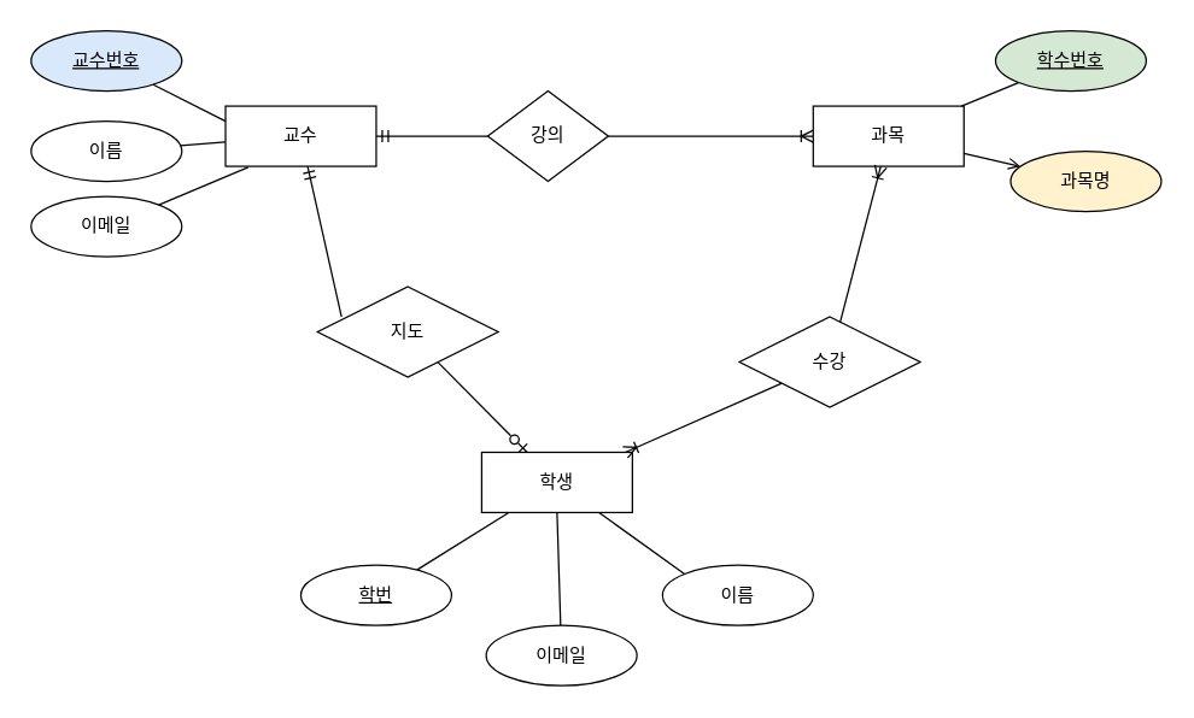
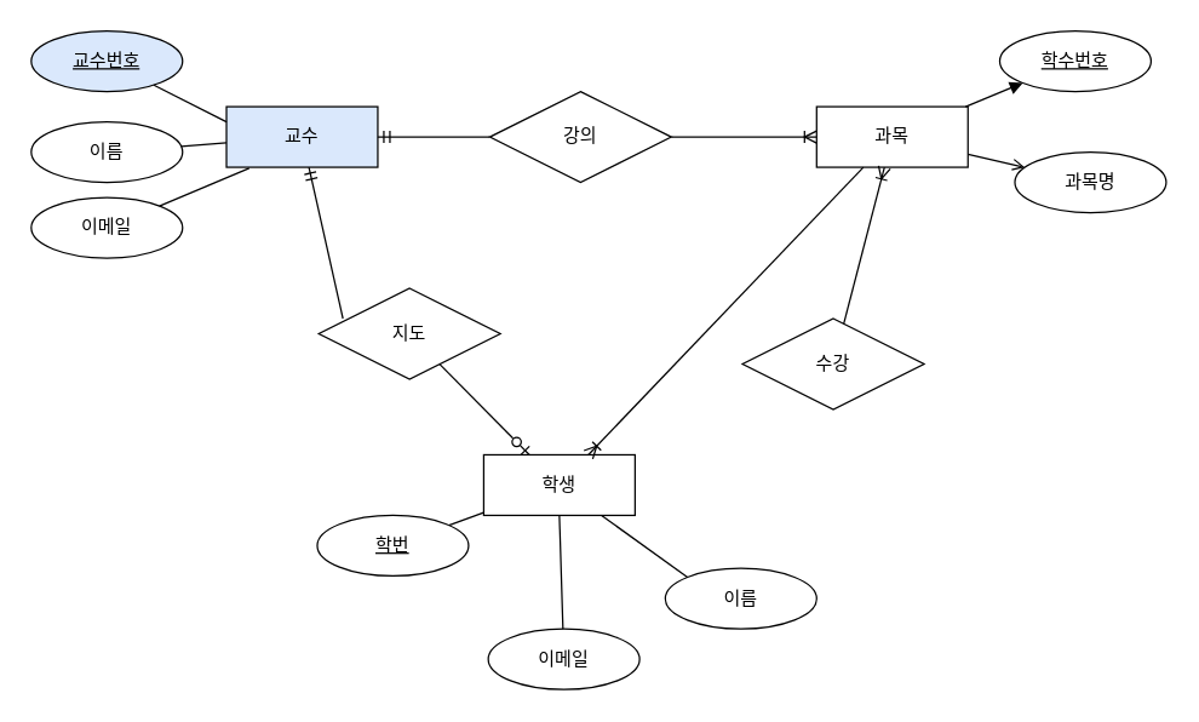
- <mxCell id="17" value="학수번호" style="ellipse;whiteSpace=wrap;html=1;align=center;fontStyle=4;fillColor=#d5e8d4;" vertex="1" parent="1"><mxGeometry x="660" y="20" width="100" height="40" as="geometry" /></mxCell>
+ <mxCell id="17" value="학수번호" style="ellipse;whiteSpace=wrap;html=1;align=center;fontStyle=4;" vertex="1" parent="1"><mxGeometry x="660" y="20" width="100" height="40" as="geometry" /></mxCell>
- <mxCell id="18" value="" style="endArrow=none;html=1;rounded=0;" edge="1" parent="1" source="4" target="17"><mxGeometry relative="1" as="geometry"><mxPoint x="550" y="50" as="sourcePoint" /><mxPoint x="710" y="50" as="targetPoint" /></mxGeometry></mxCell>
+ <mxCell id="18" value="" style="endArrow=block;html=1;rounded=0;" edge="1" parent="1" source="4" target="17"><mxGeometry relative="1" as="geometry"><mxPoint x="550" y="50" as="sourcePoint" /><mxPoint x="710" y="50" as="targetPoint" /></mxGeometry></mxCell>
- <mxCell id="2" value="교수" style="whiteSpace=wrap;html=1;align=center;" parent="1" vertex="1"><mxGeometry x="149" y="70" width="100" height="40" as="geometry" /></mxCell>
+ <mxCell id="2" value="교수" style="whiteSpace=wrap;html=1;align=center;fillColor=#dae8fc;" parent="1" vertex="1"><mxGeometry x="149" y="70" width="100" height="40" as="geometry" /></mxCell>
- <mxCell id="15" value="강의" style="shape=rhombus;perimeter=rhombusPerimeter;whiteSpace=wrap;html=1;align=center;" vertex="1" parent="1"><mxGeometry x="323" y="60" width="80" height="60" as="geometry" /></mxCell>
+ <mxCell id="15" value="강의" style="shape=rhombus;perimeter=rhombusPerimeter;whiteSpace=wrap;html=1;align=center;" vertex="1" parent="1"><mxGeometry x="323" y="60" width="120" height="60" as="geometry" /></mxCell>
- <mxCell id="19" value="과목명" style="ellipse;whiteSpace=wrap;html=1;align=center;fillColor=#fff2cc;" vertex="1" parent="1"><mxGeometry x="670" y="100" width="100" height="40" as="geometry" /></mxCell>
+ <mxCell id="19" value="과목명" style="ellipse;whiteSpace=wrap;html=1;align=center;" vertex="1" parent="1"><mxGeometry x="670" y="100" width="100" height="40" as="geometry" /></mxCell>
- <mxCell id="28" value="" style="endArrow=none;html=1;rounded=0;endFill=0;startArrow=ERoneToMany;startFill=0;" edge="1" parent="1" source="9" target="27"><mxGeometry relative="1" as="geometry"><mxPoint x="320" y="340" as="sourcePoint" /><mxPoint x="480" y="340" as="targetPoint" /></mxGeometry></mxCell>
+ <mxCell id="28" value="" style="endArrow=none;html=1;rounded=0;endFill=0;startArrow=ERoneToMany;startFill=0;" edge="1" parent="1" source="9" target="4"><mxGeometry relative="1" as="geometry"><mxPoint x="320" y="340" as="sourcePoint" /><mxPoint x="480" y="340" as="targetPoint" /></mxGeometry></mxCell>
- <mxCell id="26" value="학번" style="ellipse;whiteSpace=wrap;html=1;align=center;fontStyle=4;" vertex="1" parent="1"><mxGeometry x="199" y="375" width="100" height="40" as="geometry" /></mxCell>
+ <mxCell id="26" value="학번" style="ellipse;whiteSpace=wrap;html=1;align=center;fontStyle=4;" vertex="1" parent="1"><mxGeometry x="209" y="340" width="100" height="40" as="geometry" /></mxCell>
